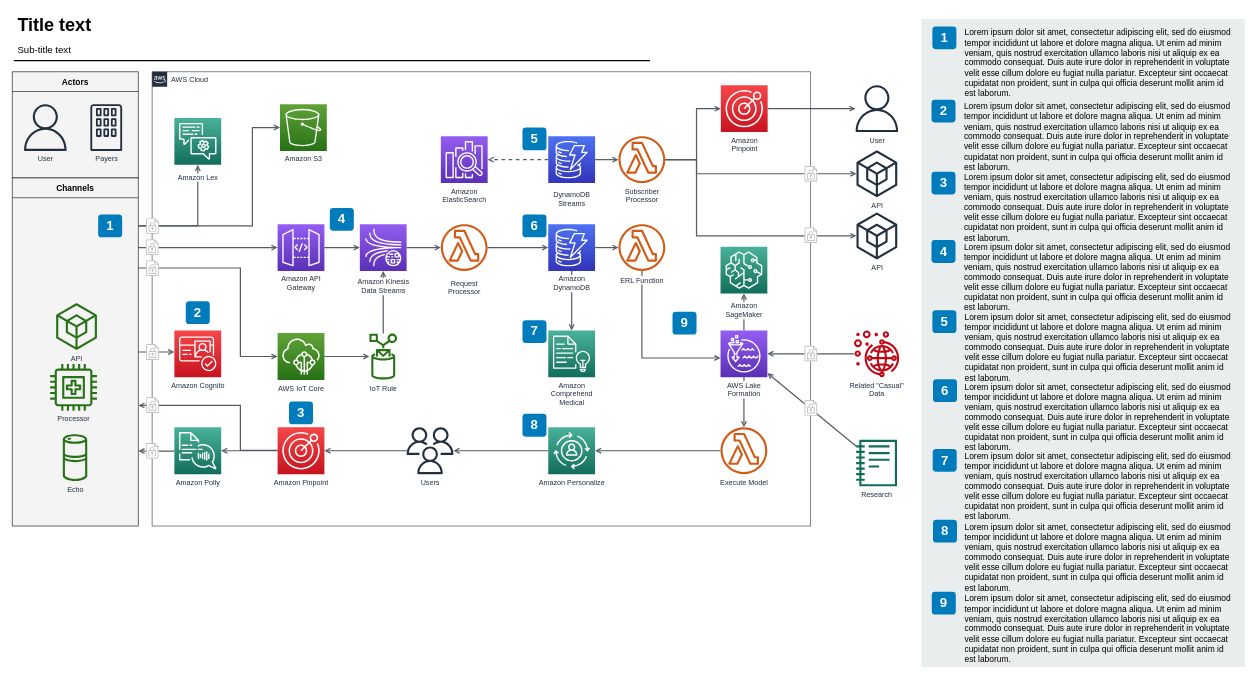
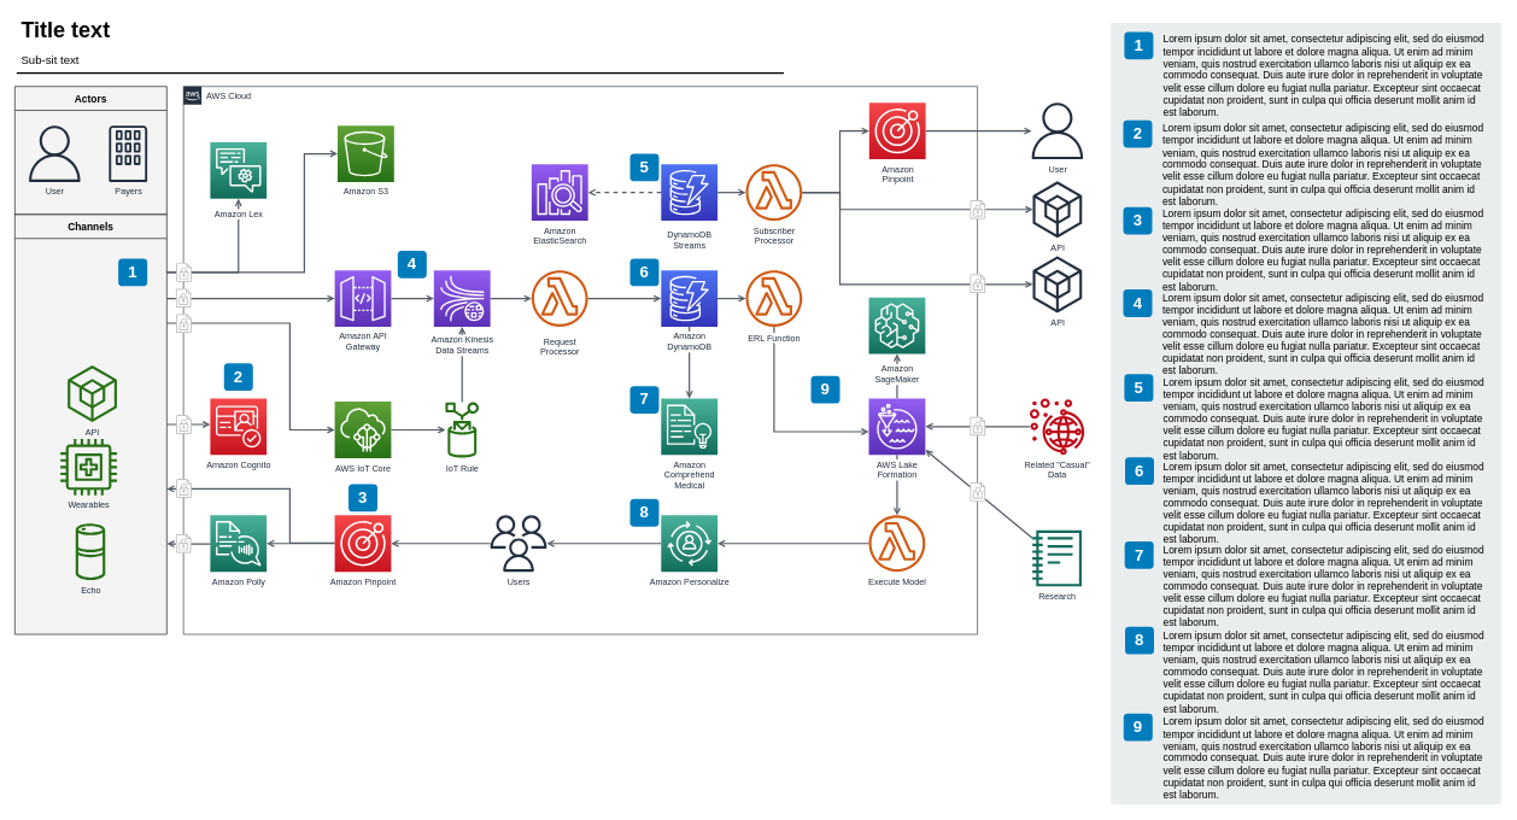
- <mxCell id="43" value="Sub-title text&lt;br style=&quot;font-size: 16px&quot;&gt;" style="text;html=1;resizable=0;points=[];autosize=1;align=left;verticalAlign=top;spacingTop=-4;fontSize=16;labelBackgroundColor=none;" parent="1" vertex="1"><mxGeometry x="26.5" y="70.5" width="100" height="20" as="geometry" /></mxCell>
+ <mxCell id="43" value="Sub-sit text&lt;br style=&quot;font-size: 16px&quot;&gt;" style="text;html=1;resizable=0;points=[];autosize=1;align=left;verticalAlign=top;spacingTop=-4;fontSize=16;labelBackgroundColor=none;" parent="1" vertex="1"><mxGeometry x="26.5" y="70.5" width="100" height="20" as="geometry" /></mxCell>
- <mxCell id="58" value="Processor" style="outlineConnect=0;fontColor=#232F3E;gradientColor=none;fillColor=#277116;strokeColor=none;dashed=0;verticalLabelPosition=bottom;verticalAlign=top;align=center;html=1;fontSize=12;fontStyle=0;aspect=fixed;pointerEvents=1;shape=mxgraph.aws4.medical_emergency;labelBackgroundColor=none;" parent="57" vertex="1"><mxGeometry x="63" y="310" width="78" height="78" as="geometry" /></mxCell>
+ <mxCell id="58" value="Wearables" style="outlineConnect=0;fontColor=#232F3E;gradientColor=none;fillColor=#277116;strokeColor=none;dashed=0;verticalLabelPosition=bottom;verticalAlign=top;align=center;html=1;fontSize=12;fontStyle=0;aspect=fixed;pointerEvents=1;shape=mxgraph.aws4.medical_emergency;labelBackgroundColor=none;" parent="57" vertex="1"><mxGeometry x="63" y="310" width="78" height="78" as="geometry" /></mxCell>
